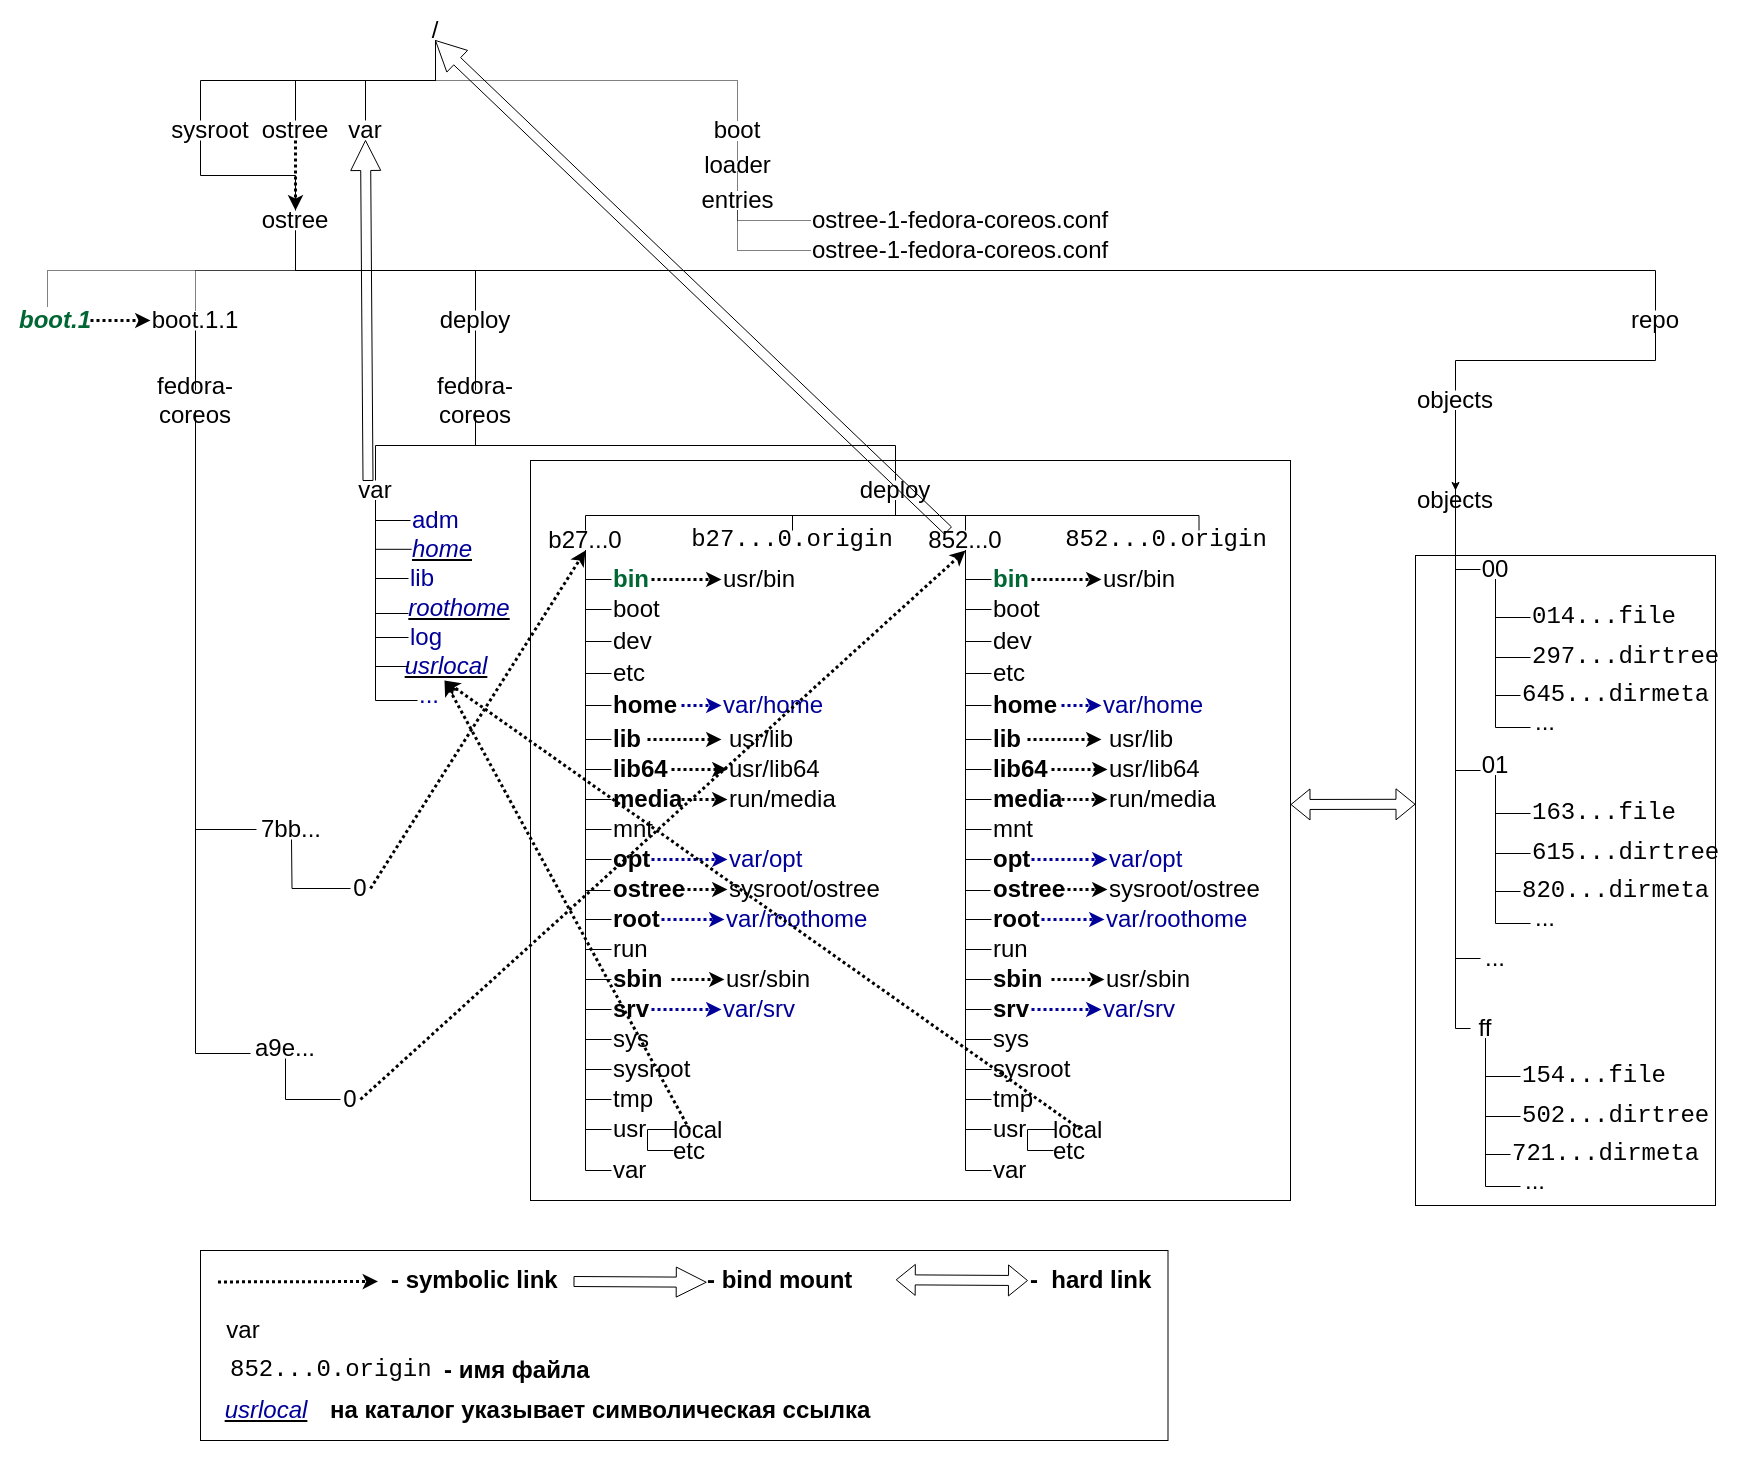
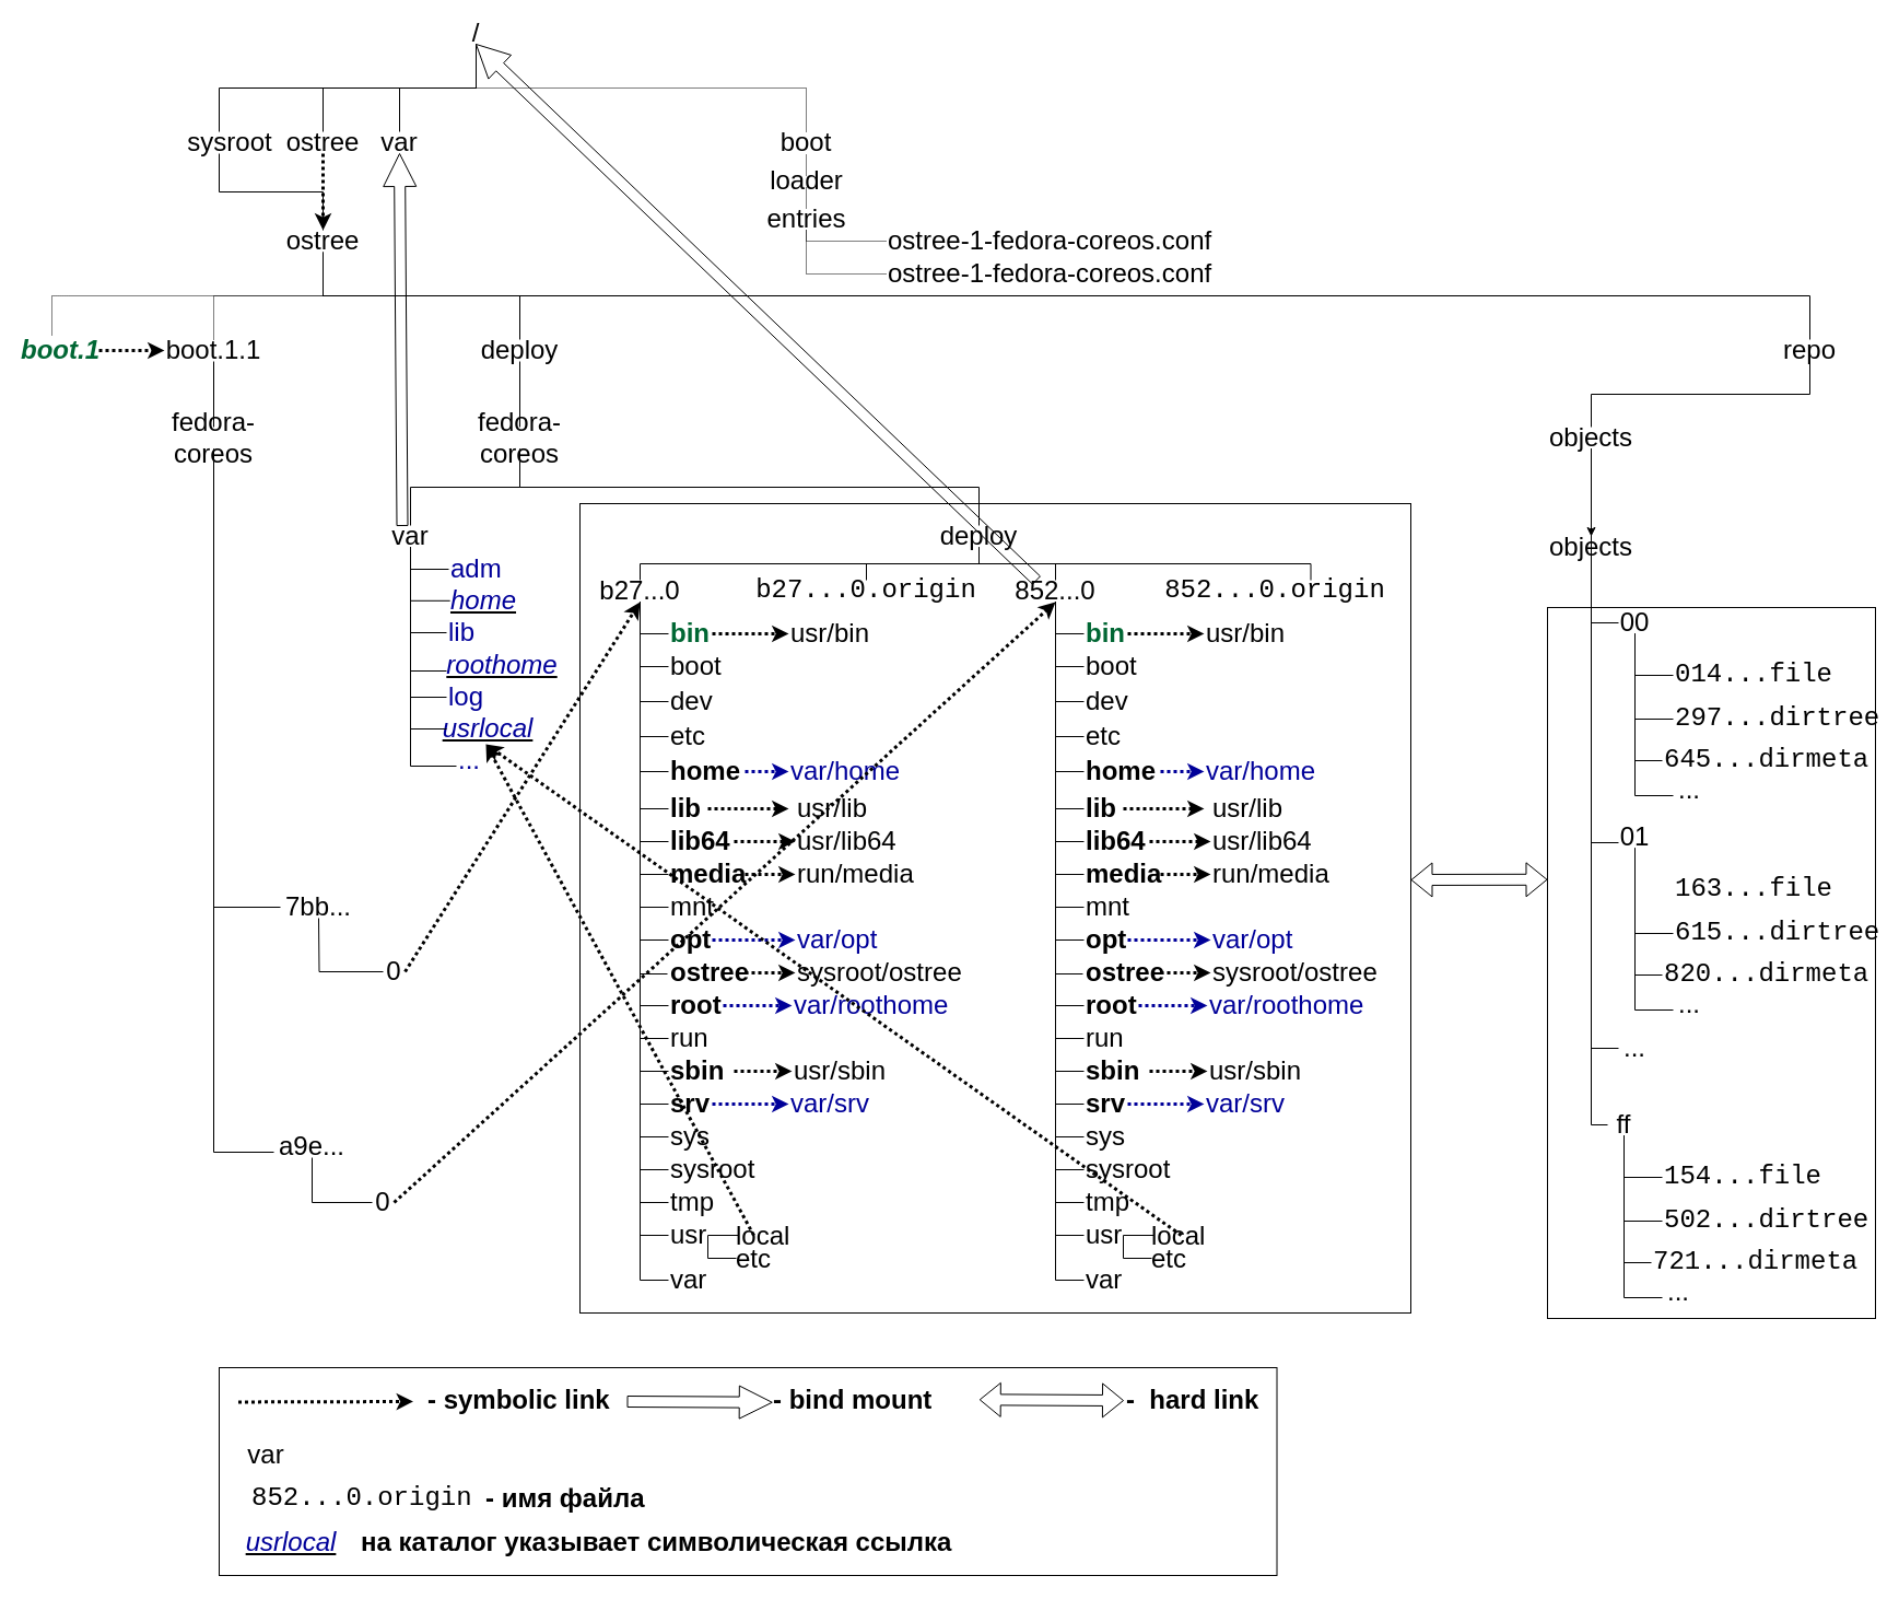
- <mxCell id="206" value="" style="endArrow=none;html=1;shadow=0;strokeColor=#000000;strokeWidth=1;exitX=0;exitY=0.5;exitDx=0;exitDy=0;rounded=0;edgeStyle=orthogonalEdgeStyle;" edge="1" parent="1" source="202" target="201"><mxGeometry width="50" height="50" relative="1" as="geometry"><mxPoint x="1430" y="975" as="sourcePoint" /><mxPoint x="1480" y="925" as="targetPoint" /></mxGeometry></mxCell>
